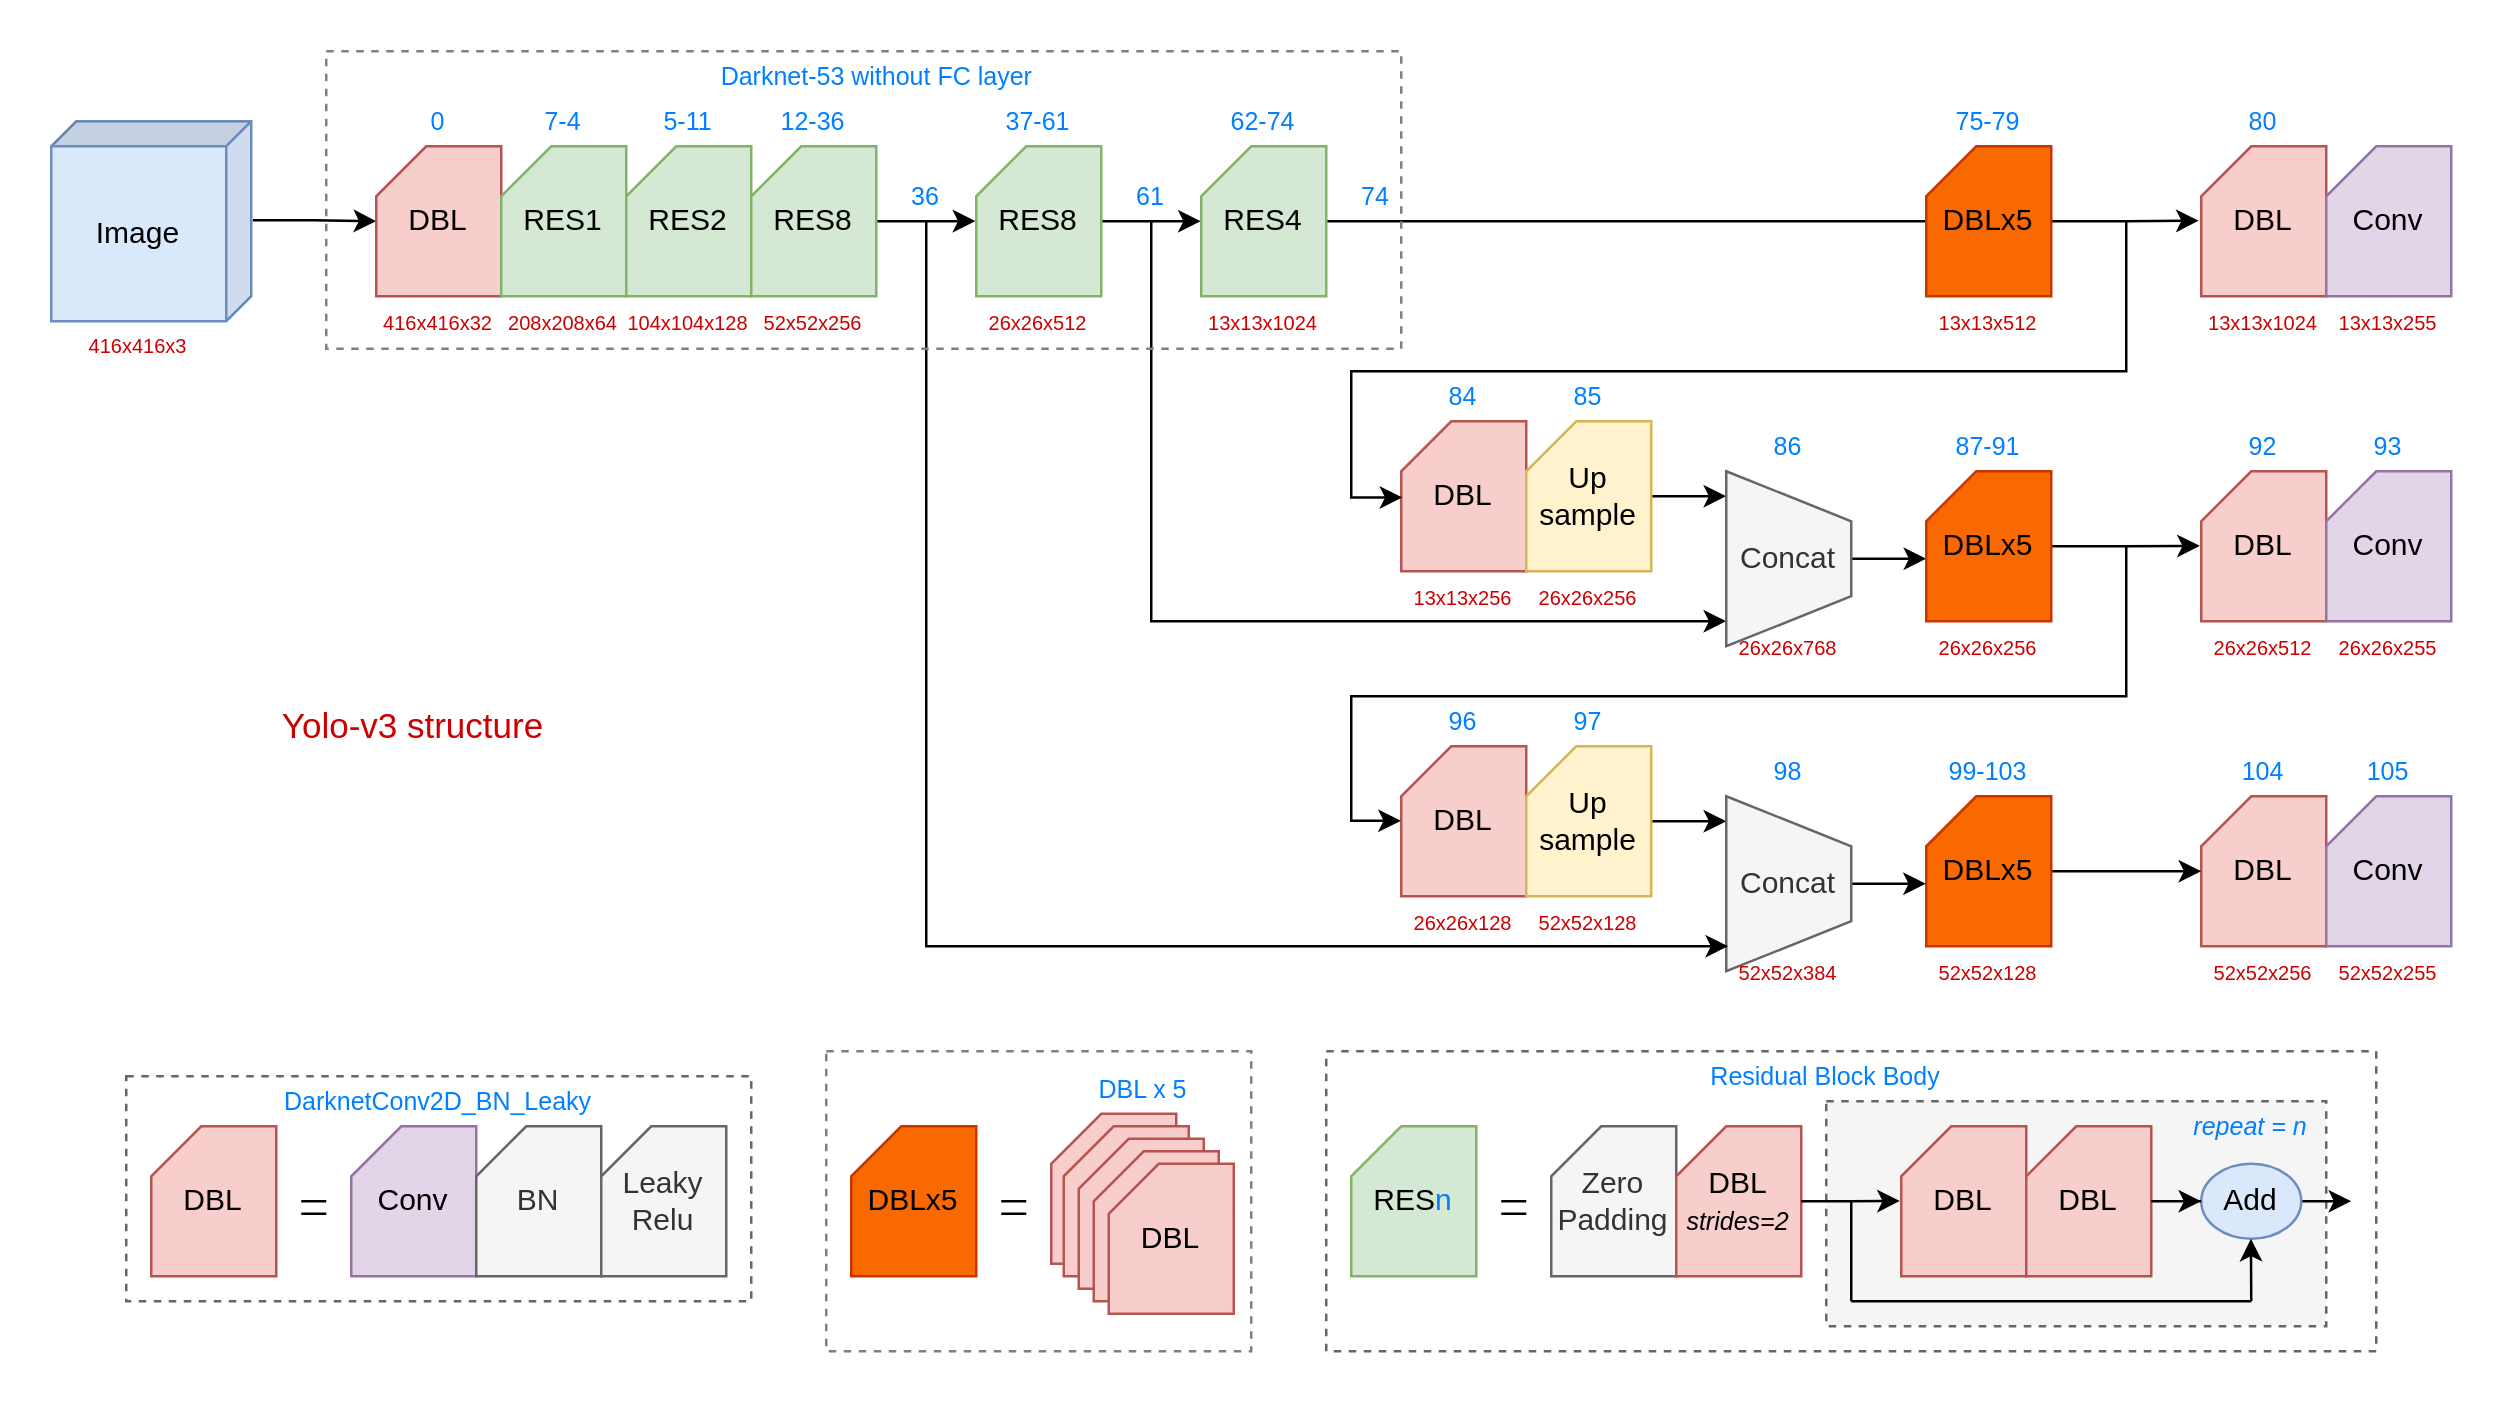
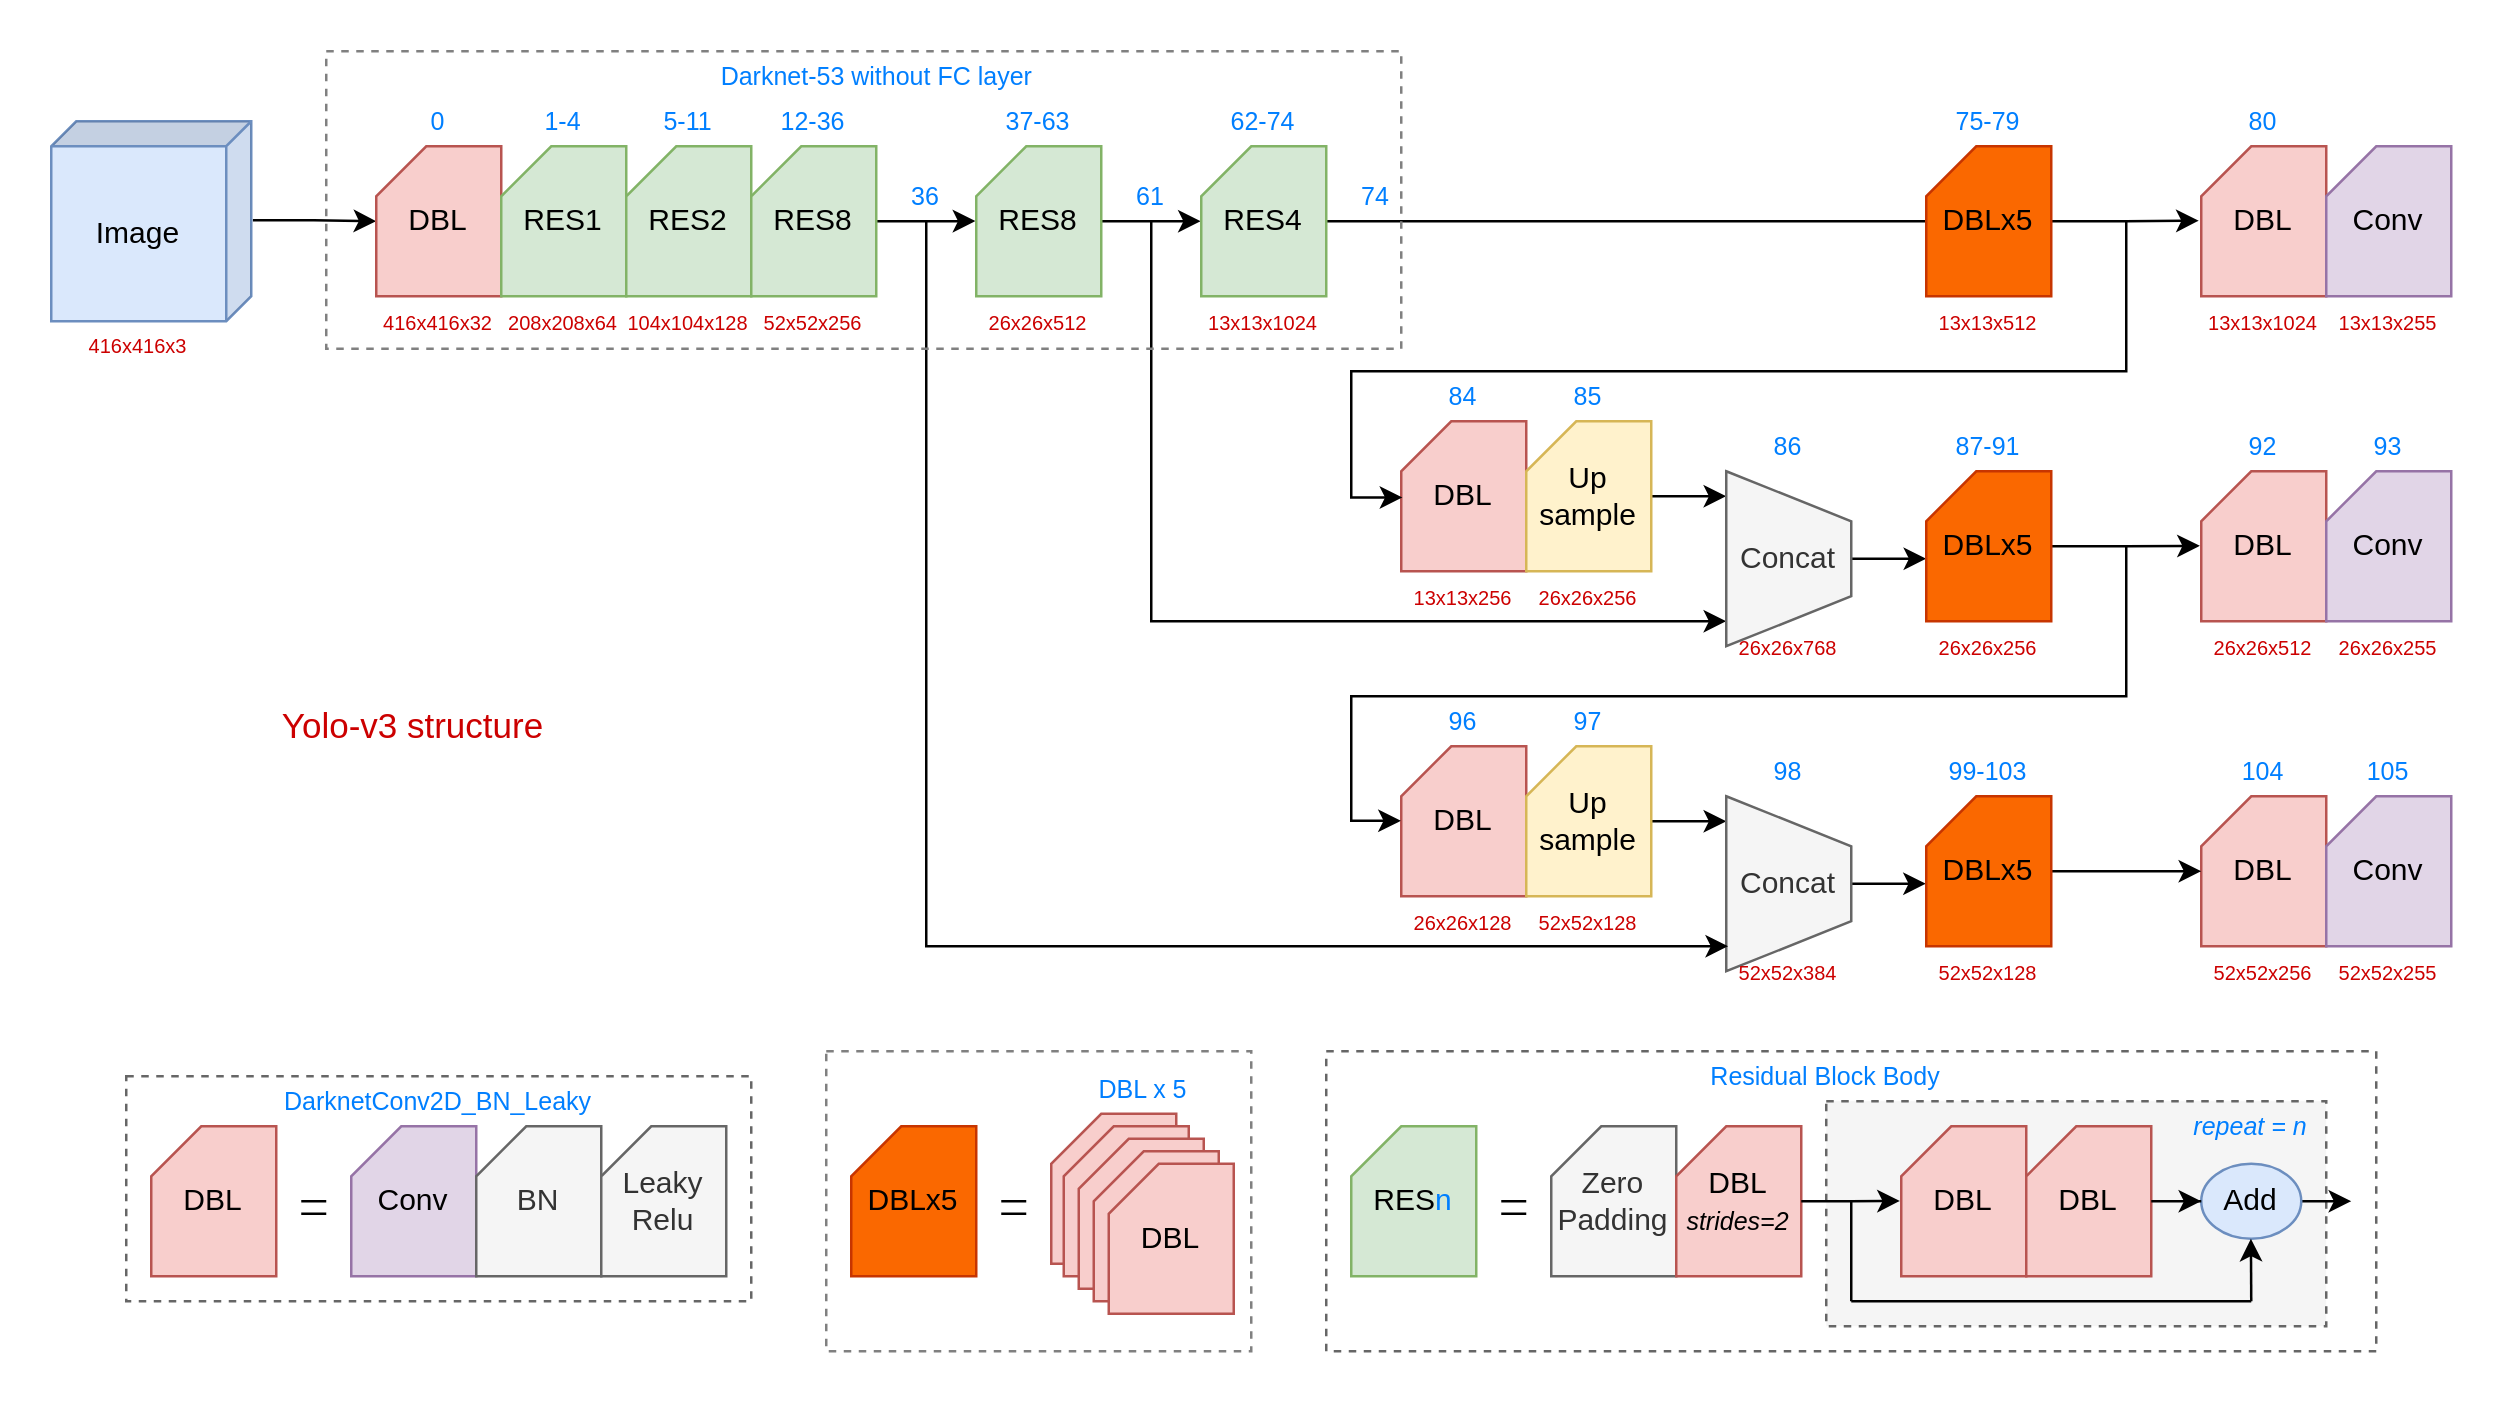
- <mxCell id="81" value="7-4" style="text;html=1;strokeColor=none;fillColor=none;align=center;verticalAlign=middle;whiteSpace=wrap;rounded=0;dashed=1;fontFamily=Helvetica;fontSize=10;fontColor=#007FFF;" parent="1" vertex="1"><mxGeometry x="200" y="38" width="50" height="20" as="geometry" /></mxCell>
+ <mxCell id="81" value="1-4" style="text;html=1;strokeColor=none;fillColor=none;align=center;verticalAlign=middle;whiteSpace=wrap;rounded=0;dashed=1;fontFamily=Helvetica;fontSize=10;fontColor=#007FFF;" parent="1" vertex="1"><mxGeometry x="200" y="38" width="50" height="20" as="geometry" /></mxCell>
- <mxCell id="85" value="37-61" style="text;html=1;strokeColor=none;fillColor=none;align=center;verticalAlign=middle;whiteSpace=wrap;rounded=0;dashed=1;fontFamily=Helvetica;fontSize=10;fontColor=#007FFF;" parent="1" vertex="1"><mxGeometry x="390" y="38" width="50" height="20" as="geometry" /></mxCell>
+ <mxCell id="85" value="37-63" style="text;html=1;strokeColor=none;fillColor=none;align=center;verticalAlign=middle;whiteSpace=wrap;rounded=0;dashed=1;fontFamily=Helvetica;fontSize=10;fontColor=#007FFF;" parent="1" vertex="1"><mxGeometry x="390" y="38" width="50" height="20" as="geometry" /></mxCell>
